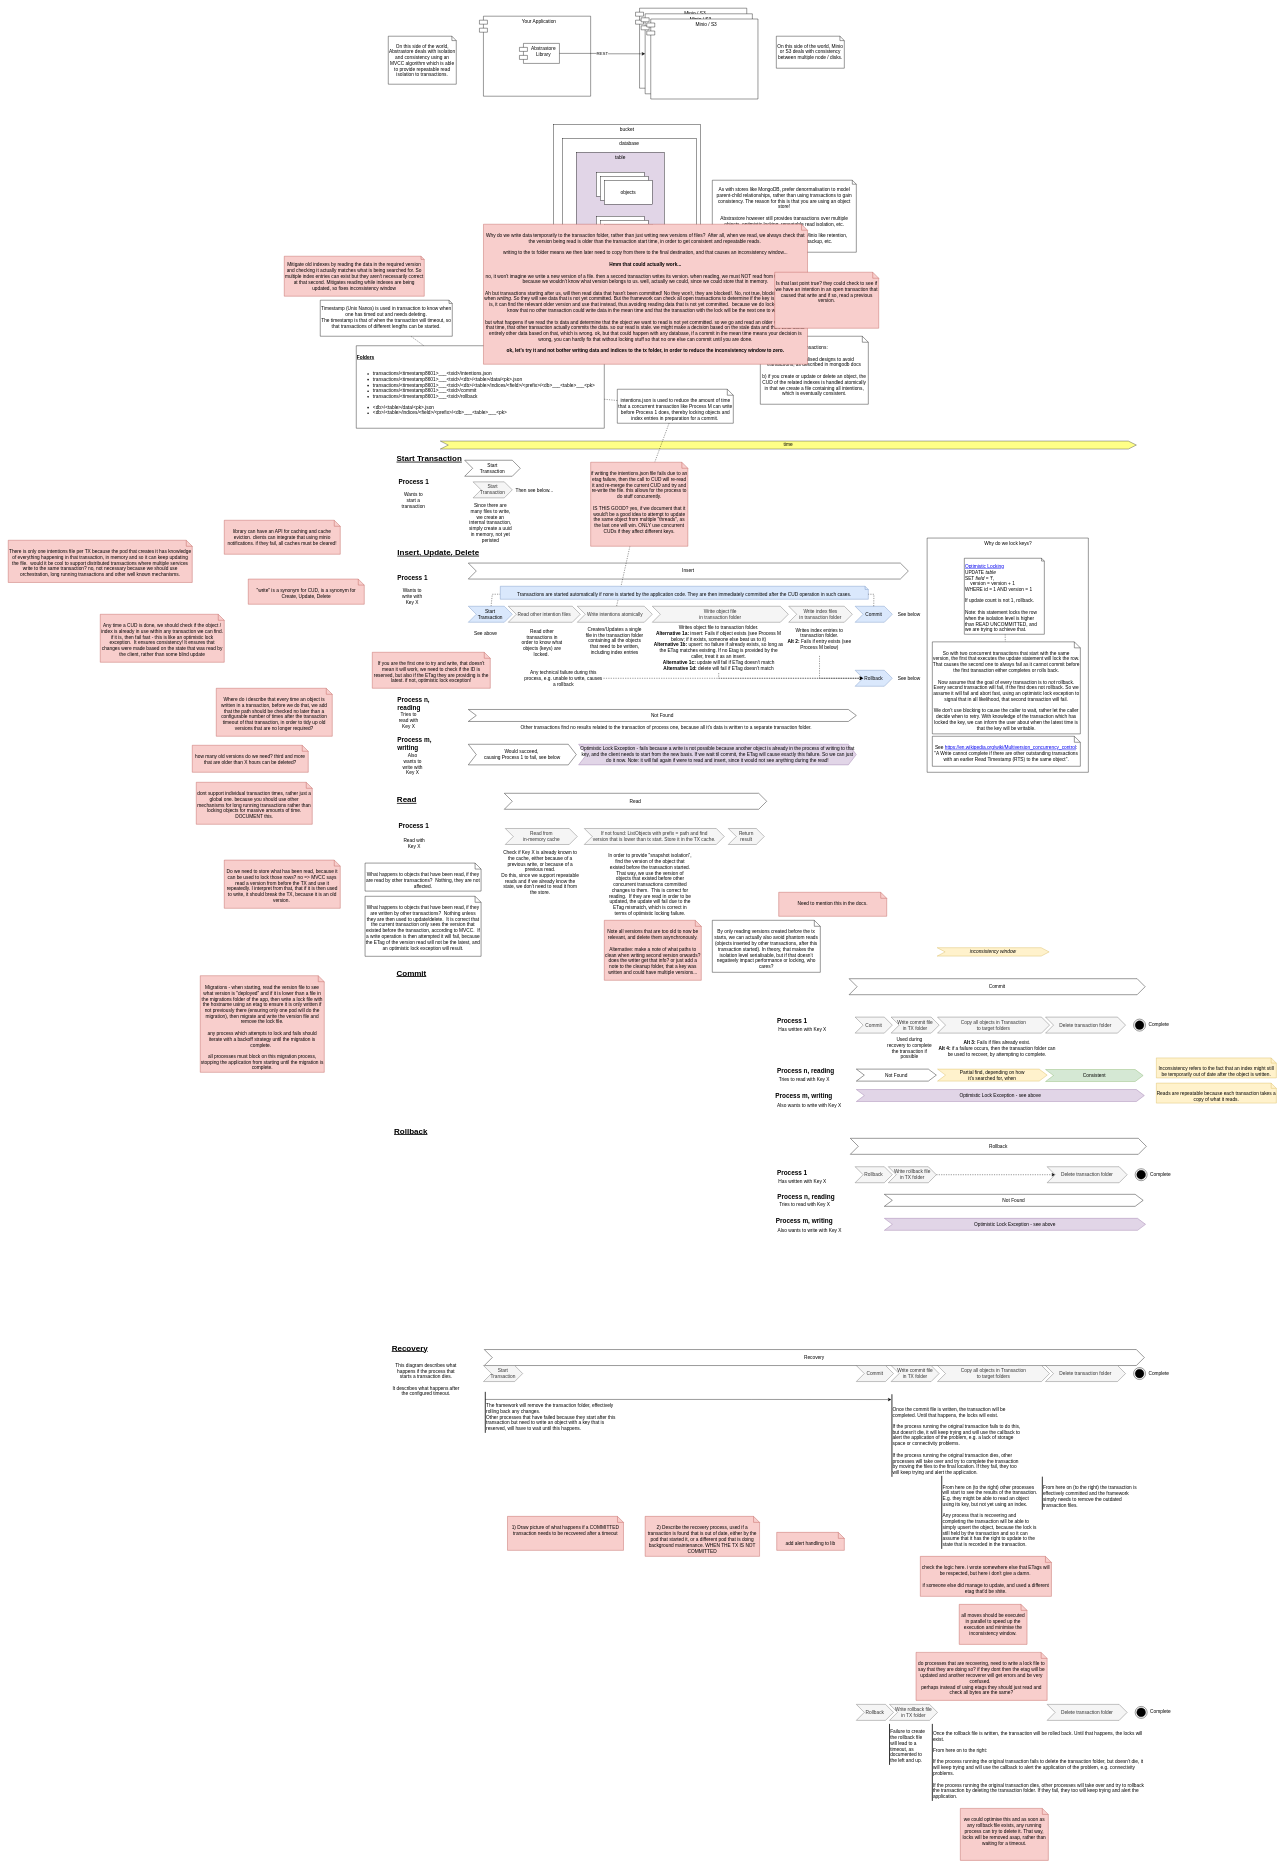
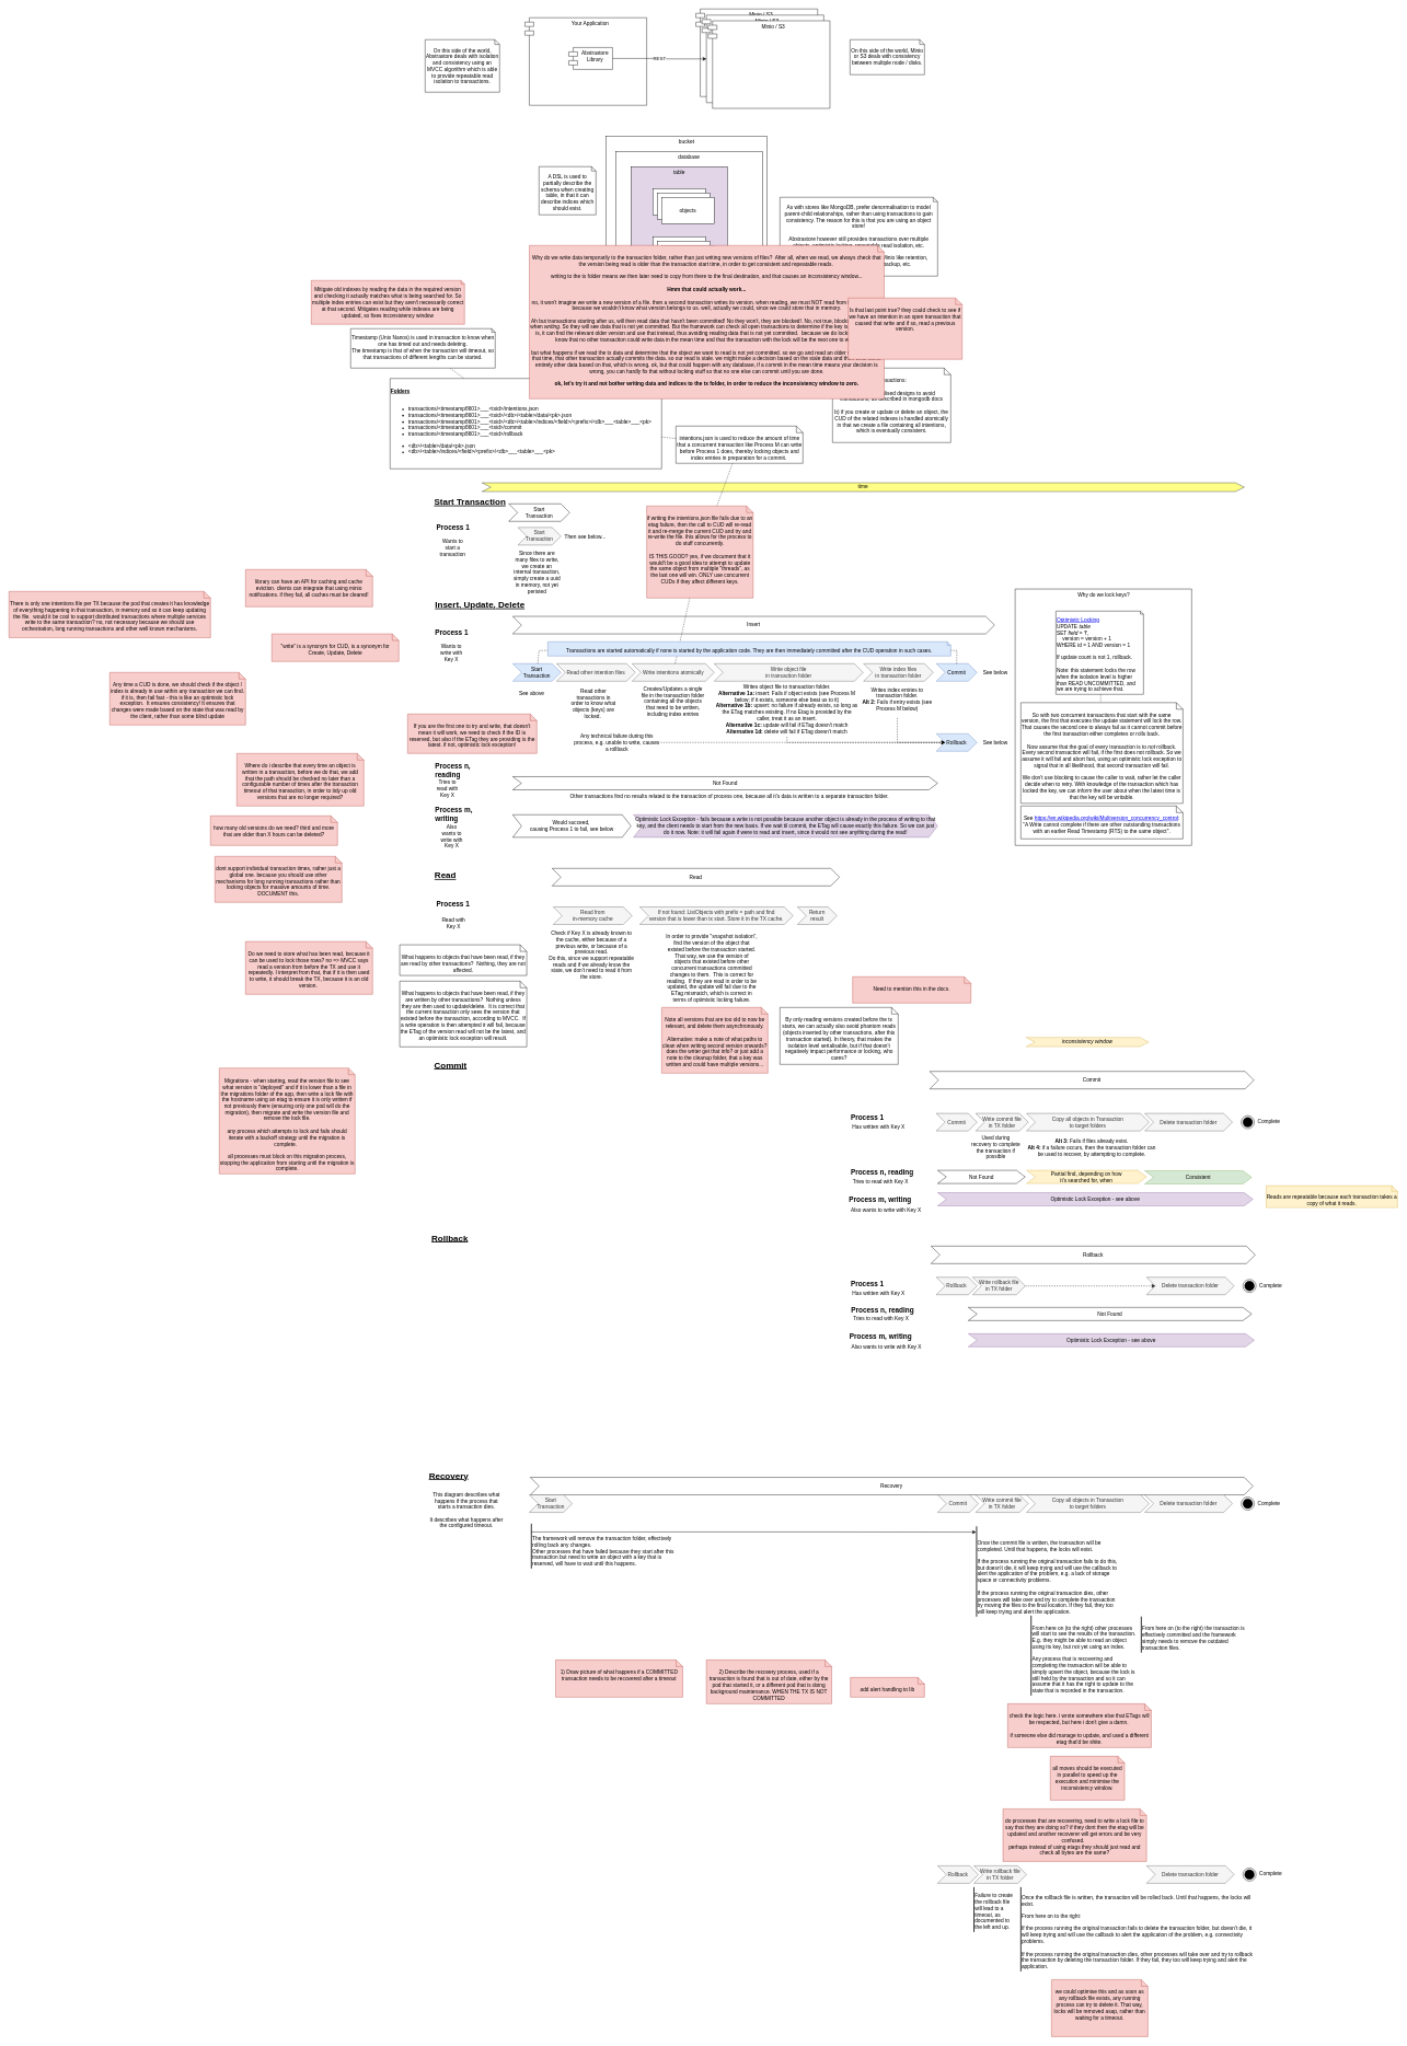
+ <mxCell id="10" value="A DSL is used to partially describe the schema when creating table, in that it can describe indices which should exist." style="shape=note2;boundedLbl=1;whiteSpace=wrap;html=1;size=10;verticalAlign=top;align=center;" parent="1" vertex="1"><mxGeometry x="1230" y="380" width="130" height="110" as="geometry" /></mxCell>
- <mxCell id="114" value="Inconsistency refers to the fact that an index might still be temporarily out of date after the object is written." style="shape=note2;boundedLbl=1;whiteSpace=wrap;html=1;size=13;verticalAlign=top;align=center;fillColor=#fff2cc;strokeColor=#d6b656;" vertex="1" parent="1"><mxGeometry x="2890" y="2644" width="300" height="50" as="geometry" /></mxCell>
